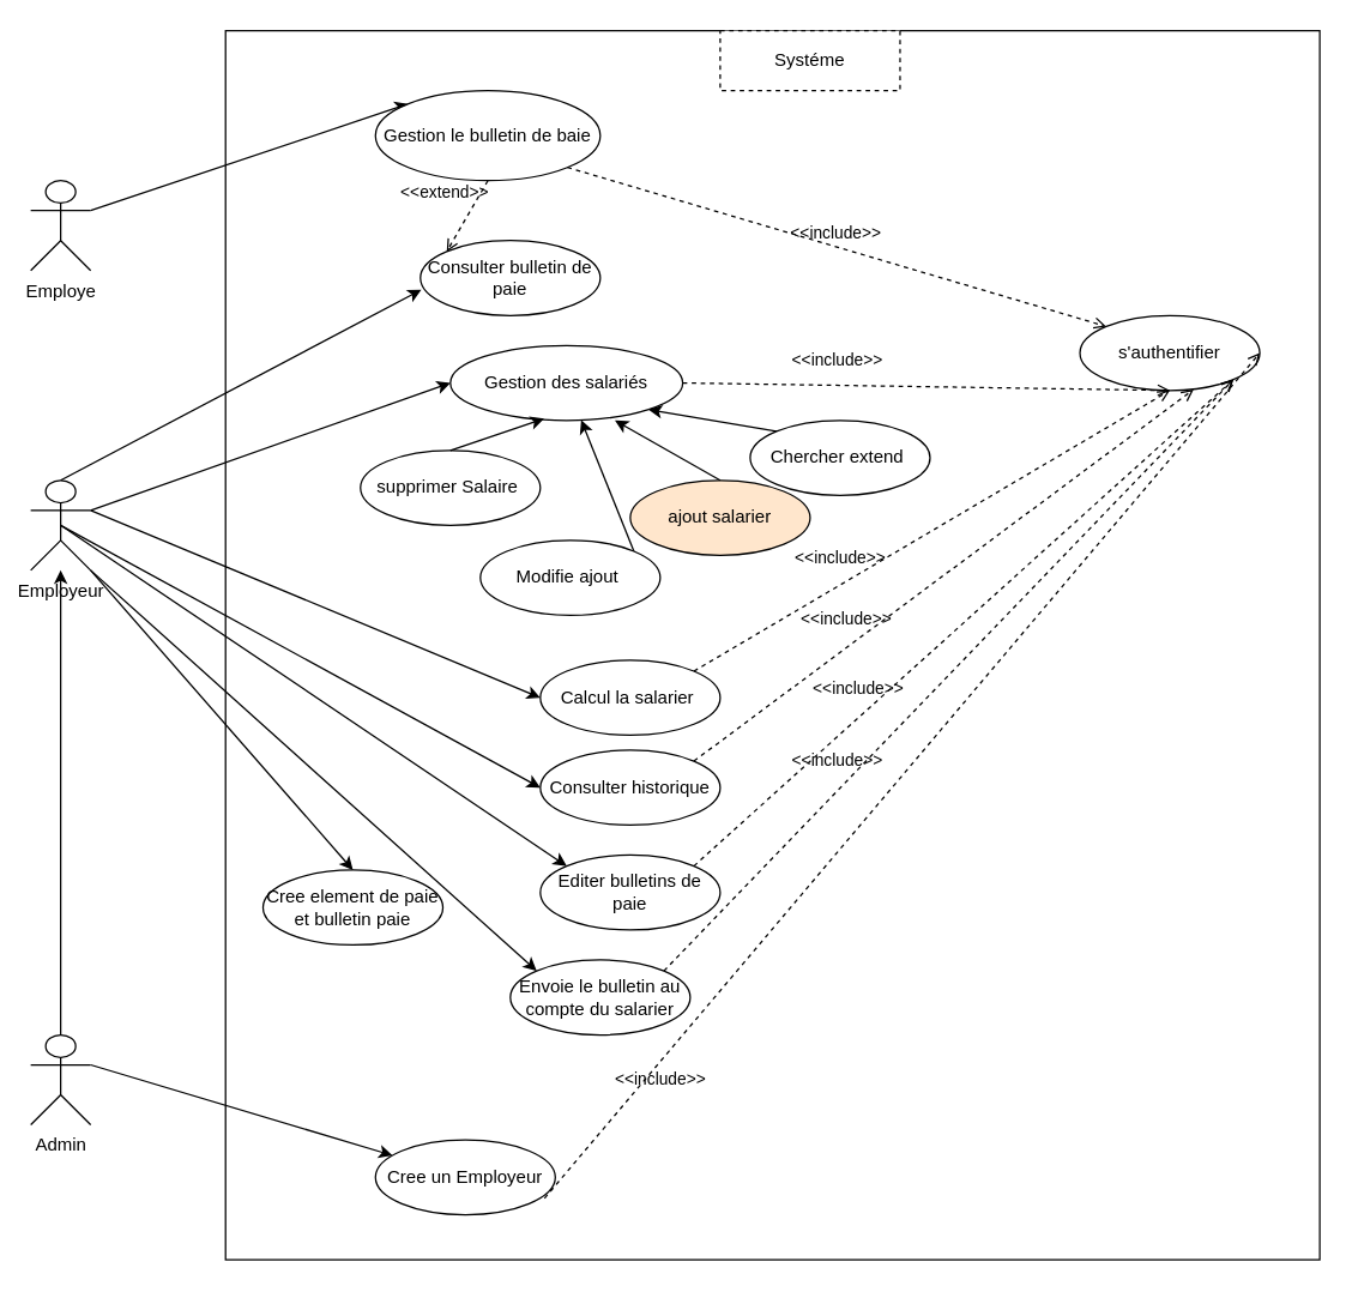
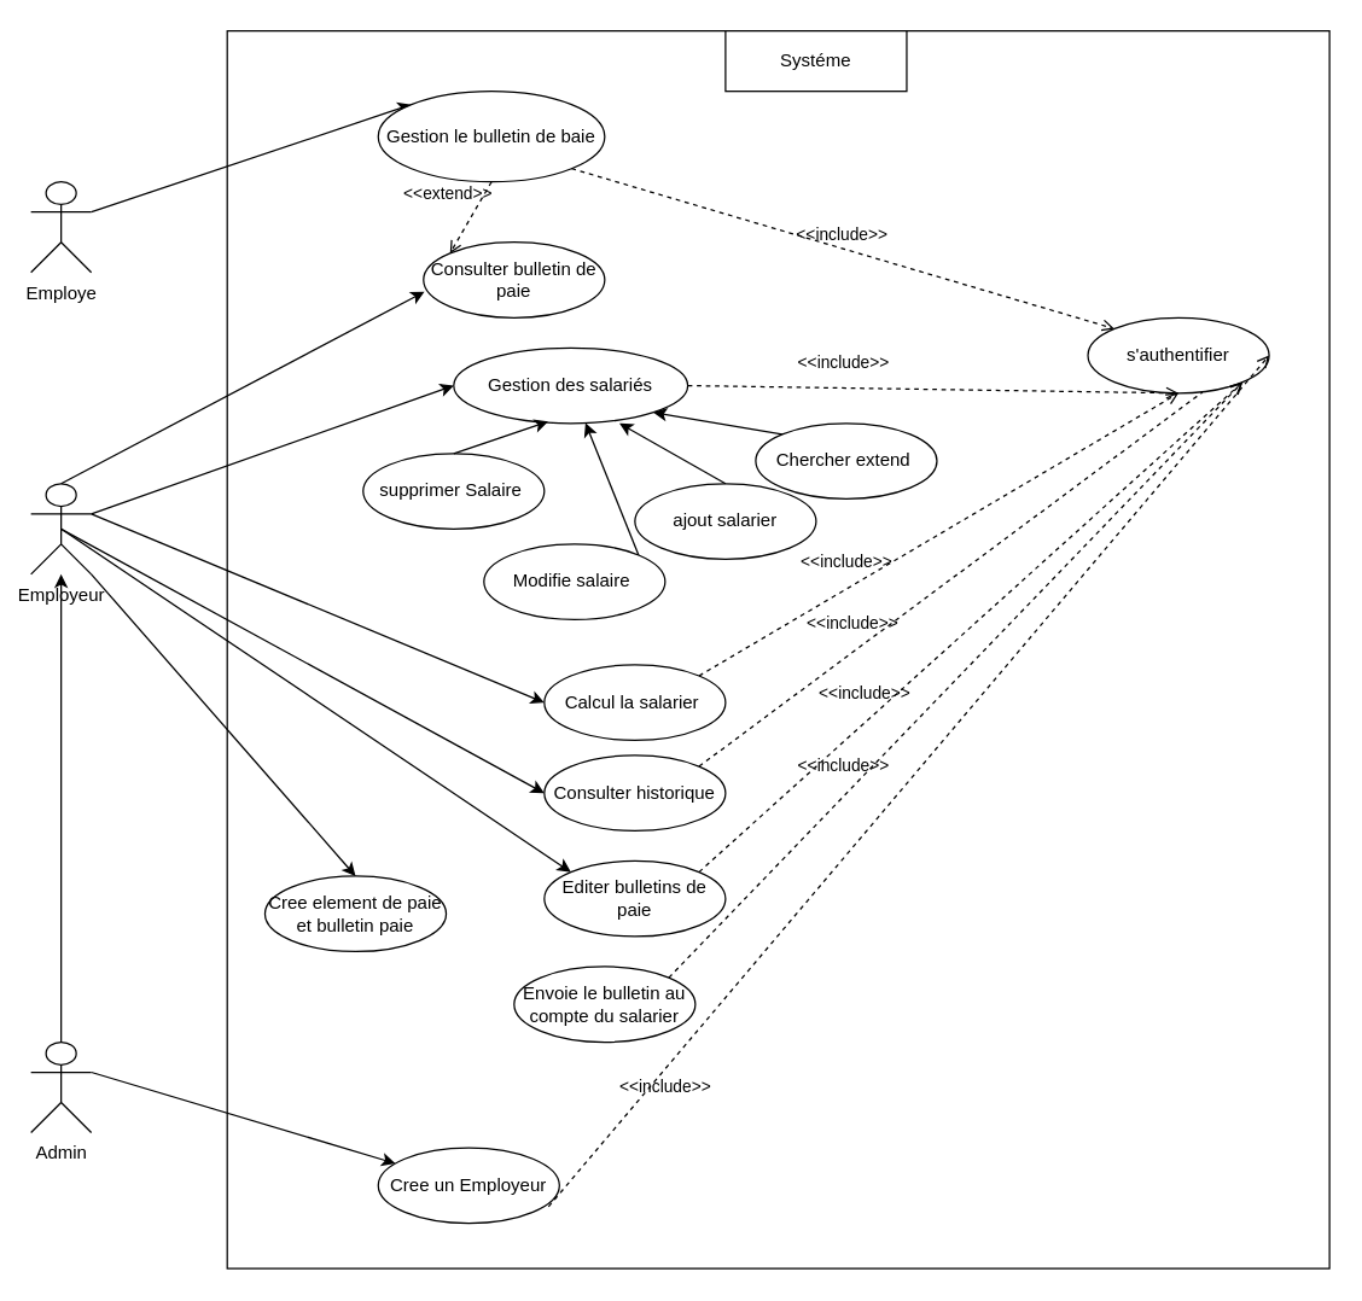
- <mxCell id="13" value="Systéme" style="rounded=0;whiteSpace=wrap;html=1;dashed=1;" parent="1" vertex="1"><mxGeometry x="480" y="20" width="120" height="40" as="geometry" /></mxCell>
+ <mxCell id="13" value="Systéme" style="rounded=0;whiteSpace=wrap;html=1;" parent="1" vertex="1"><mxGeometry x="480" y="20" width="120" height="40" as="geometry" /></mxCell>
- <mxCell id="29" value="&amp;lt;&amp;lt;include&amp;gt;&amp;gt;" style="html=1;verticalAlign=bottom;labelBackgroundColor=none;endArrow=open;endFill=0;dashed=1;exitX=1;exitY=0;exitDx=0;exitDy=0;entryX=0.632;entryY=0.988;entryDx=0;entryDy=0;entryPerimeter=0;" parent="1" source="25" target="12" edge="1"><mxGeometry x="-0.365" y="7" width="160" relative="1" as="geometry"><mxPoint x="400" y="355" as="sourcePoint" /><mxPoint x="550" y="315" as="targetPoint" /><mxPoint y="-1" as="offset" /></mxGeometry></mxCell>
+ <mxCell id="29" value="&amp;lt;&amp;lt;include&amp;gt;&amp;gt;" style="html=1;verticalAlign=bottom;labelBackgroundColor=none;endArrow=none;endFill=0;dashed=1;exitX=1;exitY=0;exitDx=0;exitDy=0;entryX=0.632;entryY=0.988;entryDx=0;entryDy=0;entryPerimeter=0;" parent="1" source="25" target="12" edge="1"><mxGeometry x="-0.365" y="7" width="160" relative="1" as="geometry"><mxPoint x="400" y="355" as="sourcePoint" /><mxPoint x="550" y="315" as="targetPoint" /><mxPoint y="-1" as="offset" /></mxGeometry></mxCell>
- <mxCell id="18" value="ajout salarier" style="ellipse;whiteSpace=wrap;html=1;fillColor=#ffe6cc;" parent="1" vertex="1"><mxGeometry x="420" y="320" width="120" height="50" as="geometry" /></mxCell>
+ <mxCell id="18" value="ajout salarier" style="ellipse;whiteSpace=wrap;html=1;" parent="1" vertex="1"><mxGeometry x="420" y="320" width="120" height="50" as="geometry" /></mxCell>
- <mxCell id="20" value="Modifie ajout&amp;nbsp;" style="ellipse;whiteSpace=wrap;html=1;" parent="1" vertex="1"><mxGeometry x="320" y="360" width="120" height="50" as="geometry" /></mxCell>
+ <mxCell id="20" value="Modifie salaire&amp;nbsp;" style="ellipse;whiteSpace=wrap;html=1;" parent="1" vertex="1"><mxGeometry x="320" y="360" width="120" height="50" as="geometry" /></mxCell>
- <mxCell id="9" style="edgeStyle=none;html=1;exitX=1;exitY=1;exitDx=0;exitDy=0;exitPerimeter=0;entryX=0;entryY=0;entryDx=0;entryDy=0;" parent="1" source="11" target="35" edge="1"><mxGeometry relative="1" as="geometry" /></mxCell>
